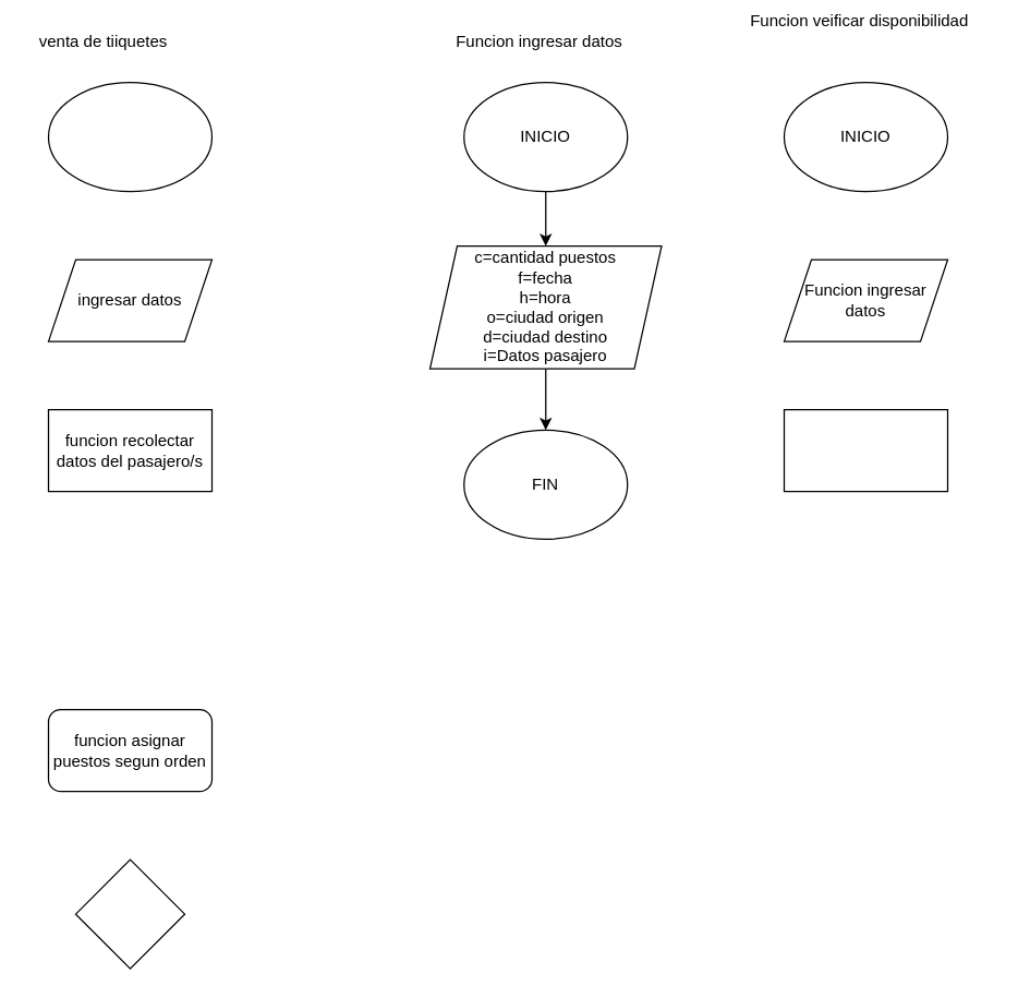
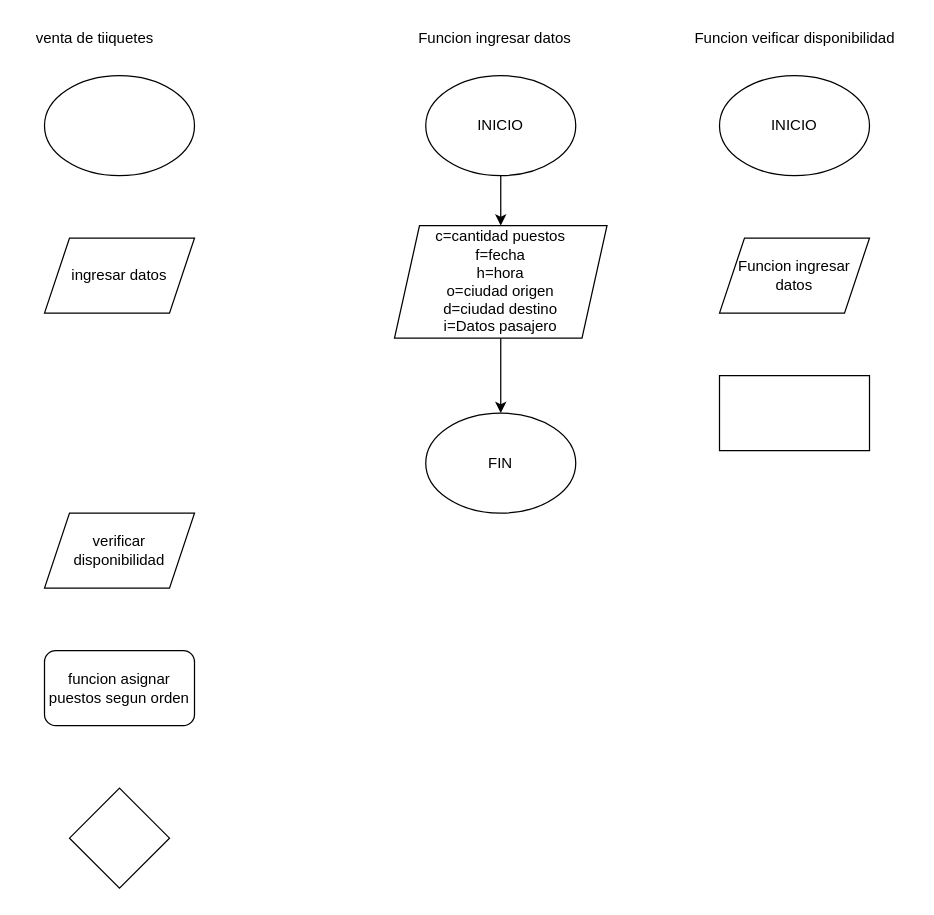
- <mxCell id="15" value="Funcion veificar disponibilidad" style="text;html=1;align=center;verticalAlign=middle;resizable=0;points=[];autosize=1;strokeColor=none;" vertex="1" parent="1"><mxGeometry x="540" y="5" width="180" height="20" as="geometry" /></mxCell>
+ <mxCell id="15" value="Funcion veificar disponibilidad" style="text;html=1;align=center;verticalAlign=middle;resizable=0;points=[];autosize=1;strokeColor=none;" vertex="1" parent="1"><mxGeometry x="545" y="20" width="180" height="20" as="geometry" /></mxCell>
- <mxCell id="4" value="funcion recolectar datos del pasajero/s" style="rounded=0;whiteSpace=wrap;html=1;" vertex="1" parent="1"><mxGeometry x="35" y="300" width="120" height="60" as="geometry" /></mxCell>
- <mxCell id="14" value="FIN" style="ellipse;whiteSpace=wrap;html=1;" vertex="1" parent="1"><mxGeometry x="340" y="315" width="120" height="80" as="geometry" /></mxCell>
+ <mxCell id="14" value="FIN" style="ellipse;whiteSpace=wrap;html=1;" vertex="1" parent="1"><mxGeometry x="340" y="330" width="120" height="80" as="geometry" /></mxCell>
+ <mxCell id="6" value="verificar disponibilidad" style="shape=parallelogram;perimeter=parallelogramPerimeter;whiteSpace=wrap;html=1;fixedSize=1;" vertex="1" parent="1"><mxGeometry x="35" y="410" width="120" height="60" as="geometry" /></mxCell>
